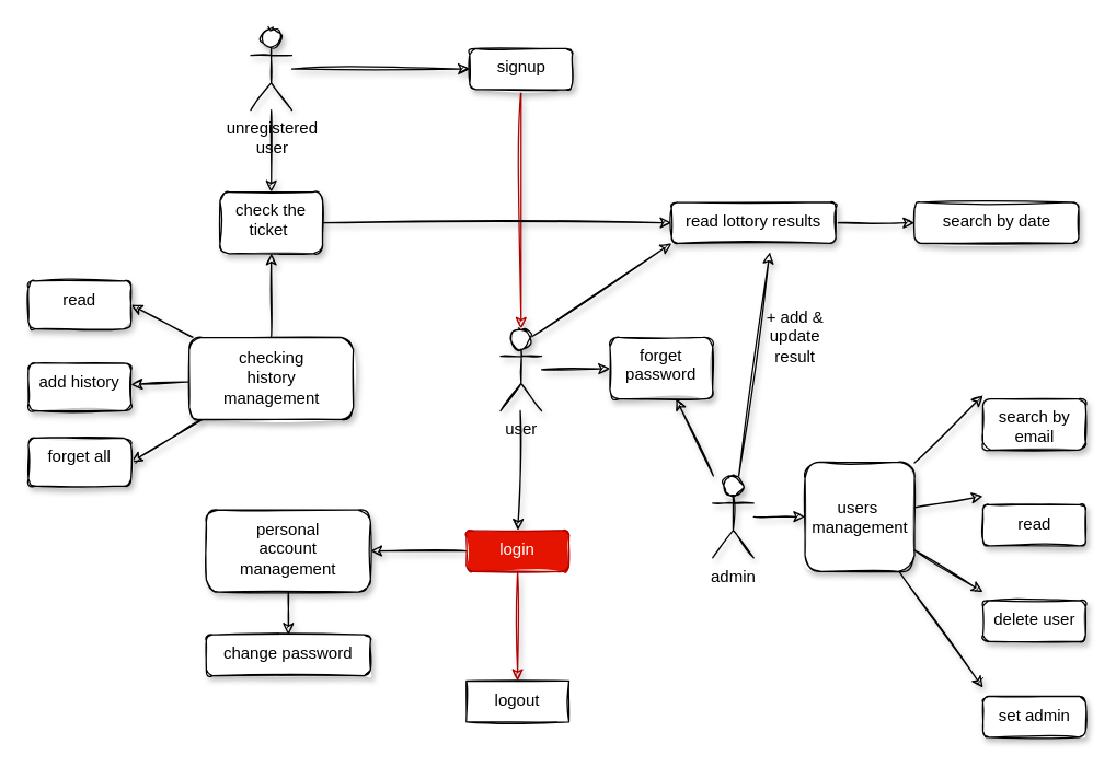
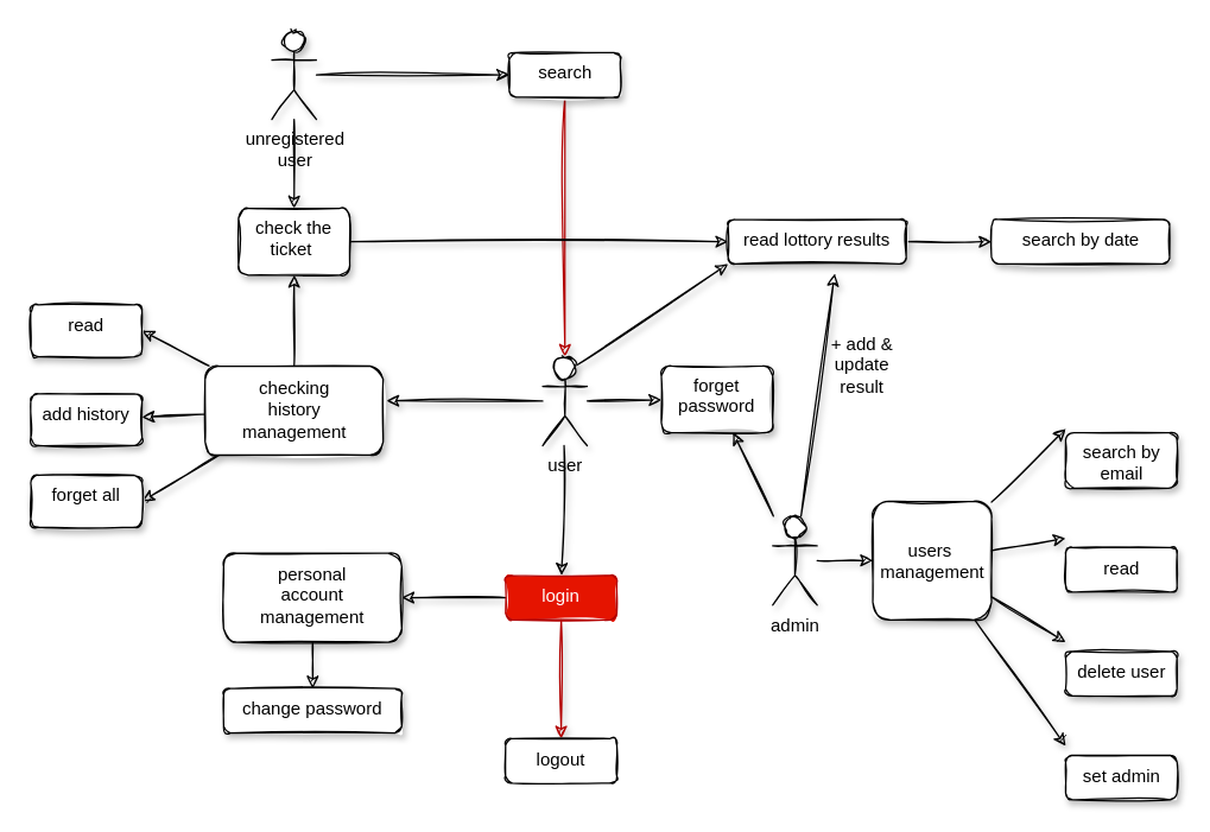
- <mxCell id="6" value="signup" style="rounded=1;whiteSpace=wrap;html=1;verticalAlign=top;sketch=1;shadow=1;" vertex="1" parent="1"><mxGeometry x="342.5" y="35" width="75" height="30" as="geometry" /></mxCell>
+ <mxCell id="6" value="search" style="rounded=1;whiteSpace=wrap;html=1;verticalAlign=top;sketch=1;shadow=1;" vertex="1" parent="1"><mxGeometry x="342.5" y="35" width="75" height="30" as="geometry" /></mxCell>
+ <mxCell id="12" style="edgeStyle=none;sketch=1;html=1;entryX=1.019;entryY=0.391;entryDx=0;entryDy=0;entryPerimeter=0;shadow=1;" edge="1" parent="1" source="13" target="41"><mxGeometry relative="1" as="geometry" /></mxCell>
- <mxCell id="46" value="logout" style="whiteSpace=wrap;html=1;verticalAlign=top;sketch=1;shadow=0;fillStyle=solid;rounded=0;" vertex="1" parent="1"><mxGeometry x="340" y="497.5" width="75" height="30" as="geometry" /></mxCell>
+ <mxCell id="46" value="logout" style="rounded=1;whiteSpace=wrap;html=1;verticalAlign=top;sketch=1;shadow=0;fillStyle=solid;" vertex="1" parent="1"><mxGeometry x="340" y="497.5" width="75" height="30" as="geometry" /></mxCell>
